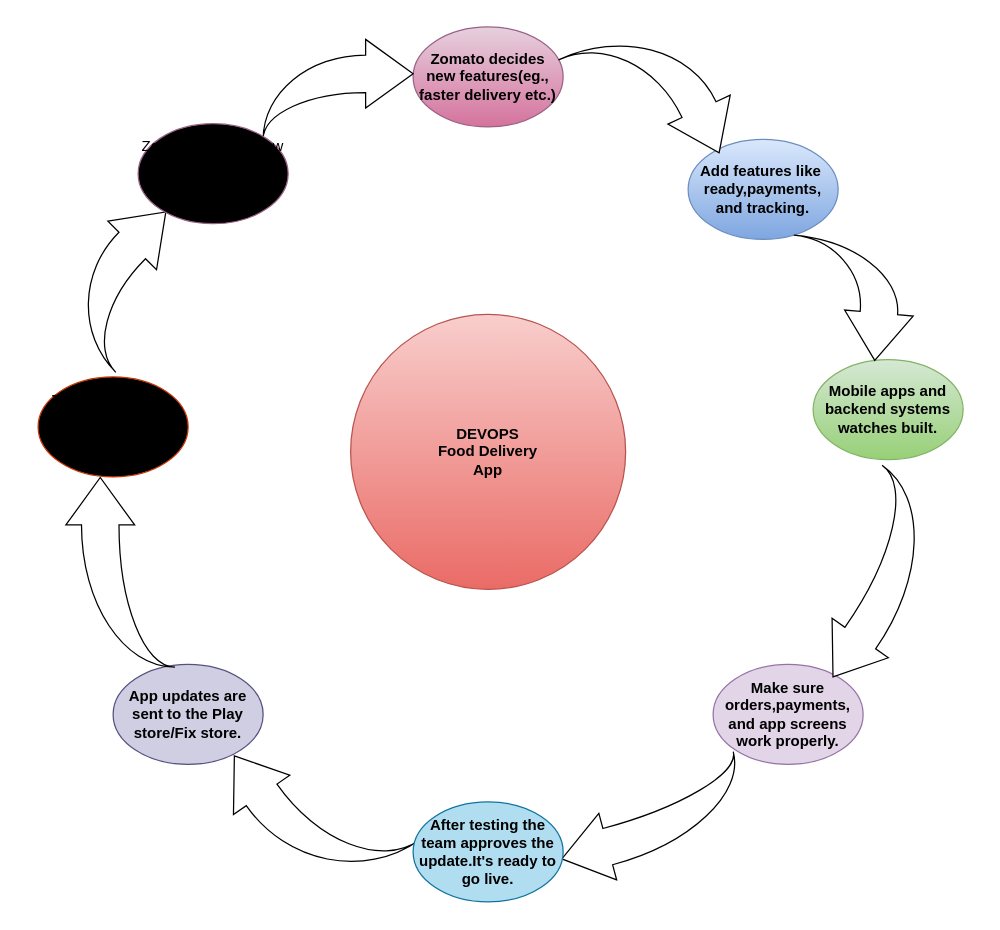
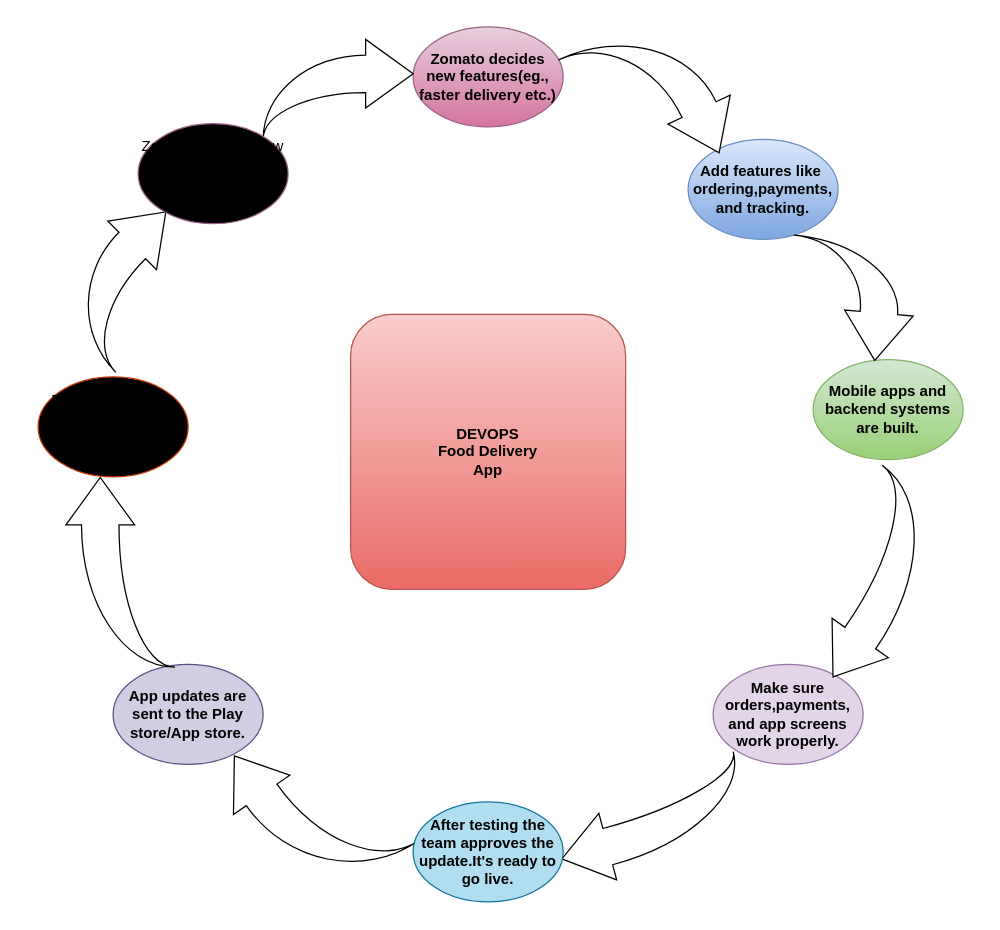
- <mxCell id="3" value="&lt;b&gt;Add features like&amp;nbsp;&lt;/b&gt;&lt;div&gt;&lt;b&gt;ready,payments,&lt;/b&gt;&lt;/div&gt;&lt;div&gt;&lt;b&gt;and tracking.&lt;/b&gt;&lt;/div&gt;" style="ellipse;whiteSpace=wrap;html=1;fillColor=#dae8fc;gradientColor=#7ea6e0;strokeColor=#6c8ebf;" vertex="1" parent="1"><mxGeometry x="550" y="110" width="120" height="80" as="geometry" /></mxCell>
+ <mxCell id="3" value="&lt;b&gt;Add features like&amp;nbsp;&lt;/b&gt;&lt;div&gt;&lt;b&gt;ordering,payments,&lt;/b&gt;&lt;/div&gt;&lt;div&gt;&lt;b&gt;and tracking.&lt;/b&gt;&lt;/div&gt;" style="ellipse;whiteSpace=wrap;html=1;fillColor=#dae8fc;gradientColor=#7ea6e0;strokeColor=#6c8ebf;" vertex="1" parent="1"><mxGeometry x="550" y="110" width="120" height="80" as="geometry" /></mxCell>
- <mxCell id="4" value="Mobile apps and backend systems watches built." style="ellipse;whiteSpace=wrap;html=1;fillColor=#d5e8d4;gradientColor=#97d077;strokeColor=#82b366;fontStyle=1" vertex="1" parent="1"><mxGeometry x="650" y="286.16" width="120" height="80" as="geometry" /></mxCell>
+ <mxCell id="4" value="Mobile apps and backend systems are built." style="ellipse;whiteSpace=wrap;html=1;fillColor=#d5e8d4;gradientColor=#97d077;strokeColor=#82b366;fontStyle=1" vertex="1" parent="1"><mxGeometry x="650" y="286.16" width="120" height="80" as="geometry" /></mxCell>
- <mxCell id="16" value="&lt;b&gt;DEVOPS&lt;/b&gt;&lt;div&gt;&lt;b&gt;Food Delivery&lt;/b&gt;&lt;/div&gt;&lt;div&gt;&lt;b&gt;App&lt;/b&gt;&lt;/div&gt;" style="ellipse;whiteSpace=wrap;html=1;aspect=fixed;fillColor=#f8cecc;strokeColor=#b85450;gradientColor=#ea6b66;" vertex="1" parent="1"><mxGeometry x="280" y="250" width="220" height="220" as="geometry" /></mxCell>
+ <mxCell id="16" value="&lt;b&gt;DEVOPS&lt;/b&gt;&lt;div&gt;&lt;b&gt;Food Delivery&lt;/b&gt;&lt;/div&gt;&lt;div&gt;&lt;b&gt;App&lt;/b&gt;&lt;/div&gt;" style="whiteSpace=wrap;html=1;aspect=fixed;fillColor=#f8cecc;strokeColor=#b85450;gradientColor=#ea6b66;rounded=1;" vertex="1" parent="1"><mxGeometry x="280" y="250" width="220" height="220" as="geometry" /></mxCell>
- <mxCell id="7" value="&lt;b&gt;App updates are sent to the Play store/Fix store.&lt;/b&gt;" style="ellipse;whiteSpace=wrap;html=1;fillColor=#d0cee2;strokeColor=#56517e;fontStyle=0" vertex="1" parent="1"><mxGeometry x="90" y="530" width="120" height="80" as="geometry" /></mxCell>
+ <mxCell id="7" value="&lt;b&gt;App updates are sent to the Play store/App store.&lt;/b&gt;" style="ellipse;whiteSpace=wrap;html=1;fillColor=#d0cee2;strokeColor=#56517e;fontStyle=0" vertex="1" parent="1"><mxGeometry x="90" y="530" width="120" height="80" as="geometry" /></mxCell>
